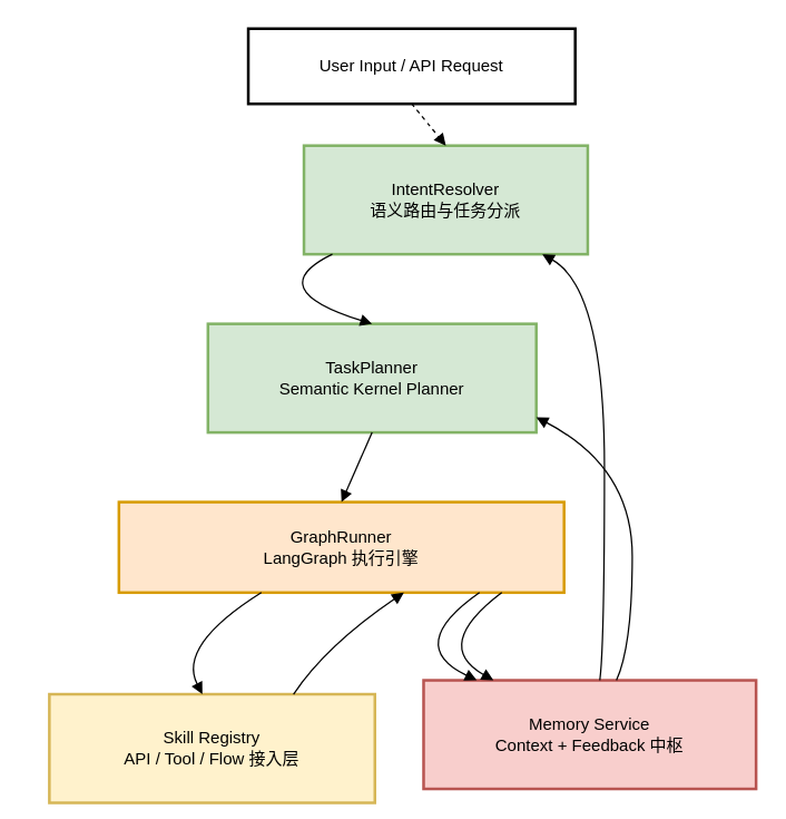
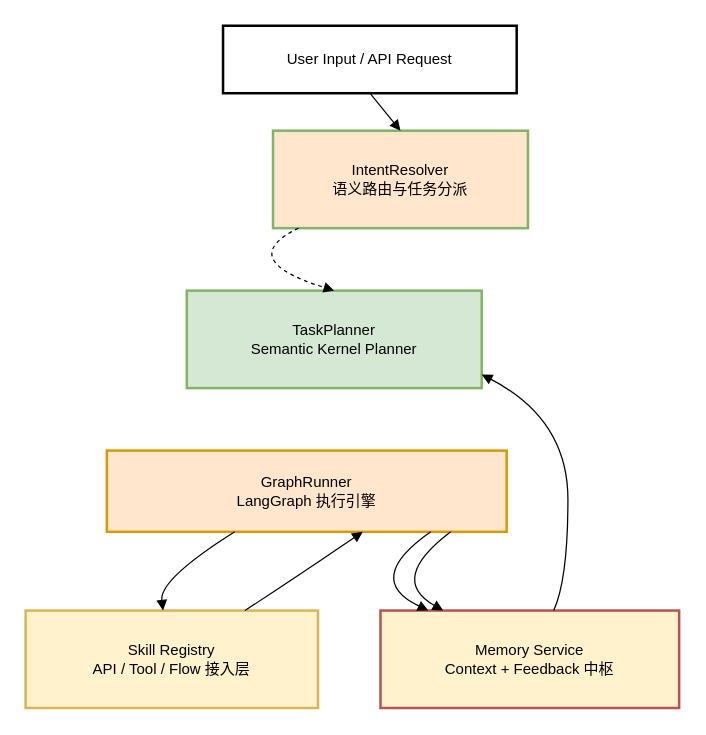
- <mxCell id="8" value="" style="curved=1;startArrow=none;endArrow=block;exitX=0.5;exitY=1;entryX=0.5;entryY=0;rounded=0;dashed=1;" edge="1" parent="1" source="2" target="3"><mxGeometry relative="1" as="geometry"><Array as="points" /></mxGeometry></mxCell>
+ <mxCell id="8" value="" style="curved=1;startArrow=none;endArrow=block;exitX=0.5;exitY=1;entryX=0.5;entryY=0;rounded=0;" edge="1" parent="1" source="2" target="3"><mxGeometry relative="1" as="geometry"><Array as="points" /></mxGeometry></mxCell>
- <mxCell id="3" value="IntentResolver&#10;语义路由与任务分派" style="whiteSpace=wrap;strokeWidth=2;fillColor=#d5e8d4;strokeColor=#82b366;" vertex="1" parent="1"><mxGeometry x="218" y="104" width="204" height="78" as="geometry" /></mxCell>
+ <mxCell id="3" value="IntentResolver&#10;语义路由与任务分派" style="whiteSpace=wrap;strokeWidth=2;fillColor=#ffe6cc;strokeColor=#82b366;" vertex="1" parent="1"><mxGeometry x="218" y="104" width="204" height="78" as="geometry" /></mxCell>
- <mxCell id="9" value="" style="curved=1;startArrow=none;endArrow=block;exitX=0.1;exitY=1;entryX=0.5;entryY=0;rounded=0;" edge="1" parent="1" source="3" target="4"><mxGeometry relative="1" as="geometry"><Array as="points"><mxPoint x="187" y="207" /></Array></mxGeometry></mxCell>
+ <mxCell id="9" value="" style="curved=1;startArrow=none;endArrow=block;exitX=0.1;exitY=1;entryX=0.5;entryY=0;rounded=0;dashed=1;" edge="1" parent="1" source="3" target="4"><mxGeometry relative="1" as="geometry"><Array as="points"><mxPoint x="187" y="207" /></Array></mxGeometry></mxCell>
- <mxCell id="14" value="" style="curved=1;startArrow=none;endArrow=block;exitX=0.53;exitY=0;entryX=0.84;entryY=1;rounded=0;" edge="1" parent="1" source="7" target="3"><mxGeometry relative="1" as="geometry"><Array as="points"><mxPoint x="434" y="463" /><mxPoint x="434" y="207" /></Array></mxGeometry></mxCell>
- <mxCell id="10" value="" style="curved=1;startArrow=none;endArrow=block;exitX=0.5;exitY=1;entryX=0.5;entryY=0;rounded=0;" edge="1" parent="1" source="4" target="5"><mxGeometry relative="1" as="geometry"><Array as="points" /></mxGeometry></mxCell>
- <mxCell id="7" value="Memory Service&#10;Context + Feedback 中枢" style="whiteSpace=wrap;strokeWidth=2;fillColor=#f8cecc;strokeColor=#b85450;" vertex="1" parent="1"><mxGeometry x="304" y="488" width="239" height="78" as="geometry" /></mxCell>
+ <mxCell id="7" value="Memory Service&#10;Context + Feedback 中枢" style="whiteSpace=wrap;strokeWidth=2;fillColor=#fff2cc;strokeColor=#b85450;" vertex="1" parent="1"><mxGeometry x="304" y="488" width="239" height="78" as="geometry" /></mxCell>
- <mxCell id="6" value="Skill Registry&#10;API / Tool / Flow 接入层" style="whiteSpace=wrap;strokeWidth=2;fillColor=#fff2cc;strokeColor=#d6b656;" vertex="1" parent="1"><mxGeometry x="35" y="498" width="234" height="78" as="geometry" /></mxCell>
+ <mxCell id="6" value="Skill Registry&#10;API / Tool / Flow 接入层" style="whiteSpace=wrap;strokeWidth=2;fillColor=#fff2cc;strokeColor=#d6b656;" vertex="1" parent="1"><mxGeometry x="20" y="488" width="234" height="78" as="geometry" /></mxCell>
